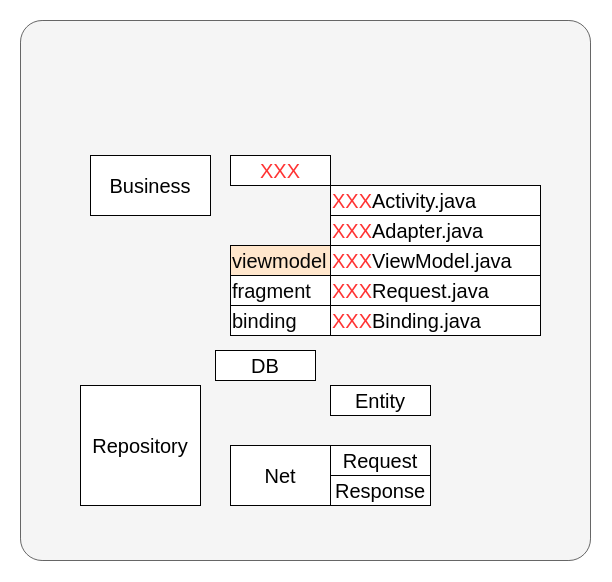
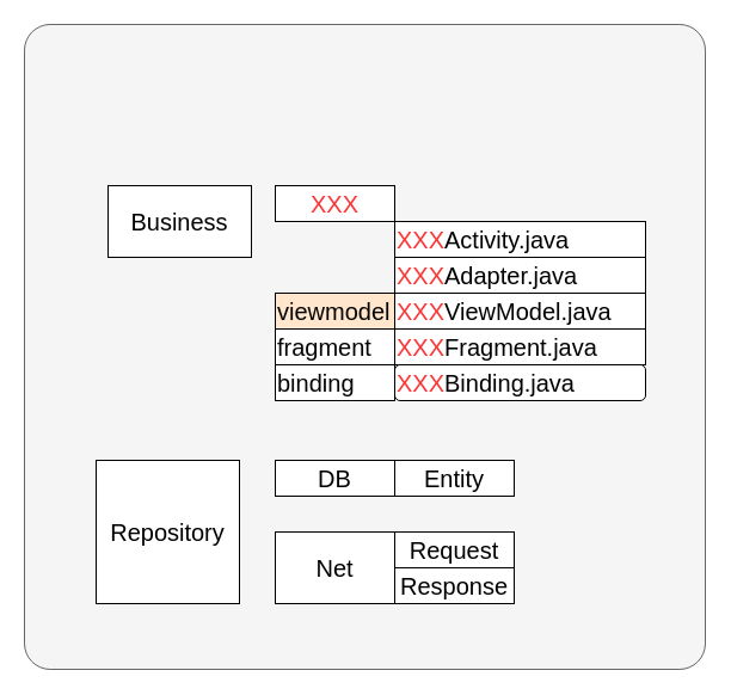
- <mxCell id="9" value="&lt;font color=&quot;#ff3333&quot;&gt;XXX&lt;/font&gt;Request.java" style="rounded=0;whiteSpace=wrap;html=1;fontSize=20;align=left;" parent="1" vertex="1"><mxGeometry x="330" y="275" width="210" height="30" as="geometry" /></mxCell>
+ <mxCell id="9" value="&lt;font color=&quot;#ff3333&quot;&gt;XXX&lt;/font&gt;Fragment.java" style="rounded=0;whiteSpace=wrap;html=1;fontSize=20;align=left;" parent="1" vertex="1"><mxGeometry x="330" y="275" width="210" height="30" as="geometry" /></mxCell>
- <mxCell id="10" value="&lt;font color=&quot;#ff3333&quot;&gt;XXX&lt;/font&gt;Binding.java" style="rounded=0;whiteSpace=wrap;html=1;fontSize=20;align=left;" parent="1" vertex="1"><mxGeometry x="330" y="305" width="210" height="30" as="geometry" /></mxCell>
+ <mxCell id="10" value="&lt;font color=&quot;#ff3333&quot;&gt;XXX&lt;/font&gt;Binding.java" style="whiteSpace=wrap;html=1;fontSize=20;align=left;rounded=1;" parent="1" vertex="1"><mxGeometry x="330" y="305" width="210" height="30" as="geometry" /></mxCell>
- <mxCell id="14" value="&lt;font&gt;DB&lt;/font&gt;" style="rounded=0;whiteSpace=wrap;html=1;fontSize=20;fontColor=#000000;" parent="1" vertex="1"><mxGeometry x="215" y="350" width="100" height="30" as="geometry" /></mxCell>
+ <mxCell id="14" value="&lt;font&gt;DB&lt;/font&gt;" style="rounded=0;whiteSpace=wrap;html=1;fontSize=20;fontColor=#000000;" parent="1" vertex="1"><mxGeometry x="230" y="385" width="100" height="30" as="geometry" /></mxCell>
